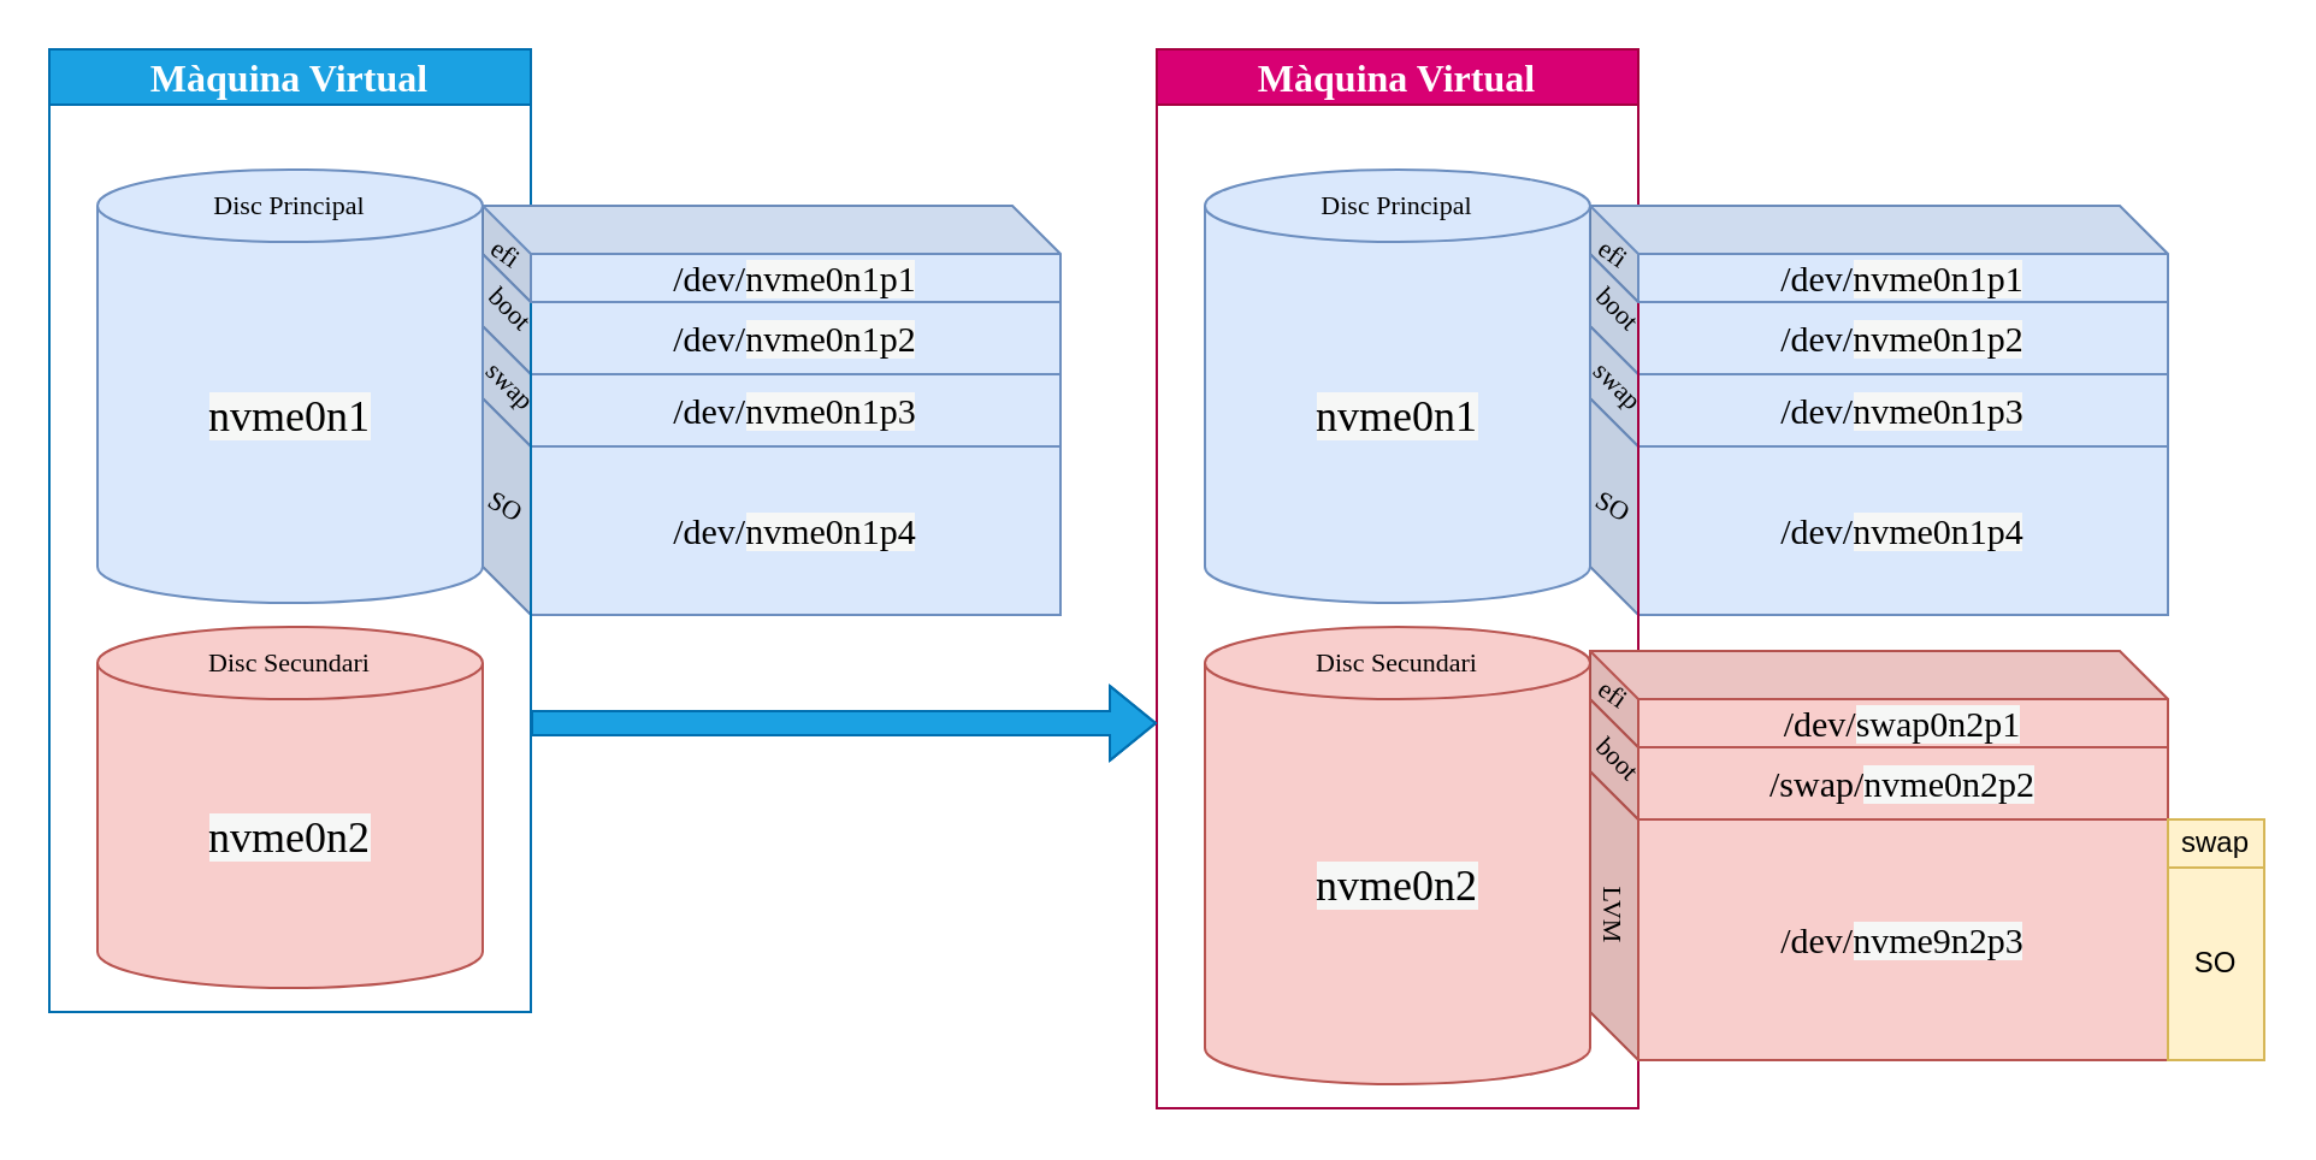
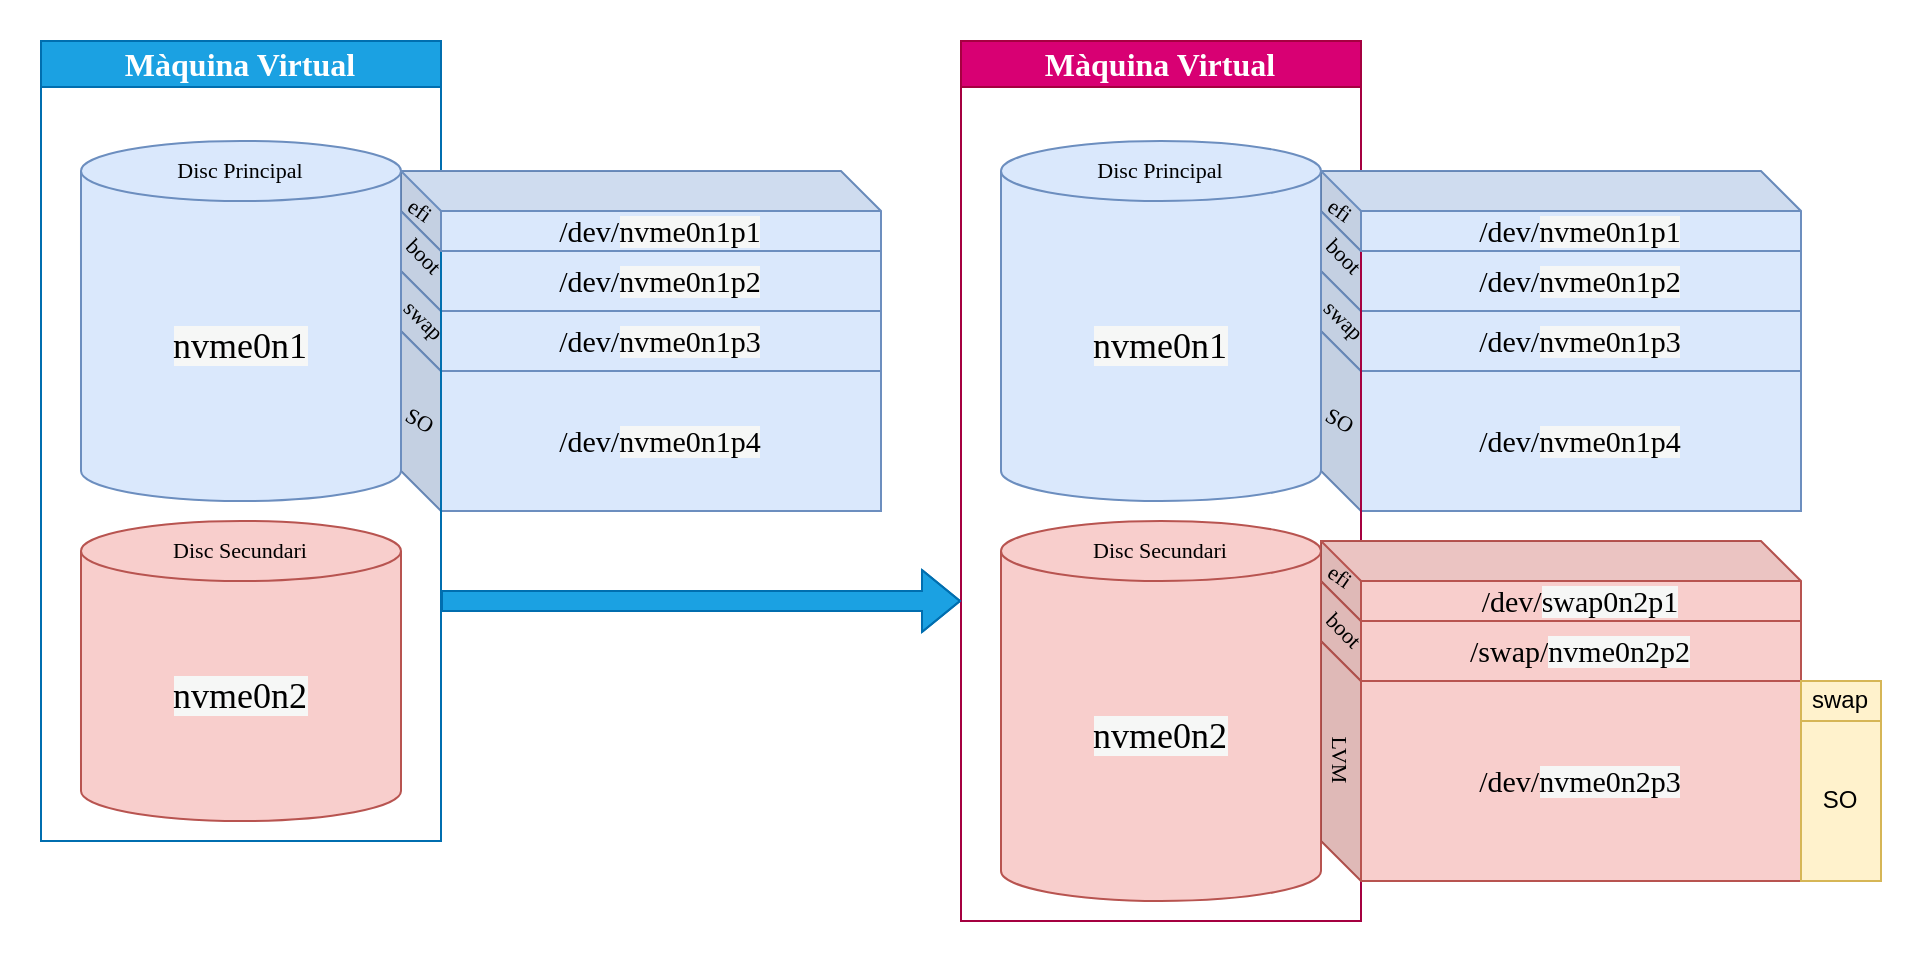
- <mxCell id="28" value="/dev/&lt;span style=&quot;font-size: 15px; text-align: left; white-space: pre; background-color: rgb(246, 247, 246);&quot;&gt;nvme9n2p3&lt;/span&gt;" style="shape=cube;whiteSpace=wrap;html=1;boundedLbl=1;backgroundOutline=1;darkOpacity=0.05;darkOpacity2=0.1;fontFamily=Fire Sans;fontSize=15;fillColor=#f8cecc;strokeColor=#b85450;" vertex="1" parent="1"><mxGeometry x="660" y="320" width="240" height="120" as="geometry" /></mxCell>
+ <mxCell id="28" value="/dev/&lt;span style=&quot;font-size: 15px; text-align: left; white-space: pre; background-color: rgb(246, 247, 246);&quot;&gt;nvme0n2p3&lt;/span&gt;" style="shape=cube;whiteSpace=wrap;html=1;boundedLbl=1;backgroundOutline=1;darkOpacity=0.05;darkOpacity2=0.1;fontFamily=Fire Sans;fontSize=15;fillColor=#f8cecc;strokeColor=#b85450;" vertex="1" parent="1"><mxGeometry x="660" y="320" width="240" height="120" as="geometry" /></mxCell>
